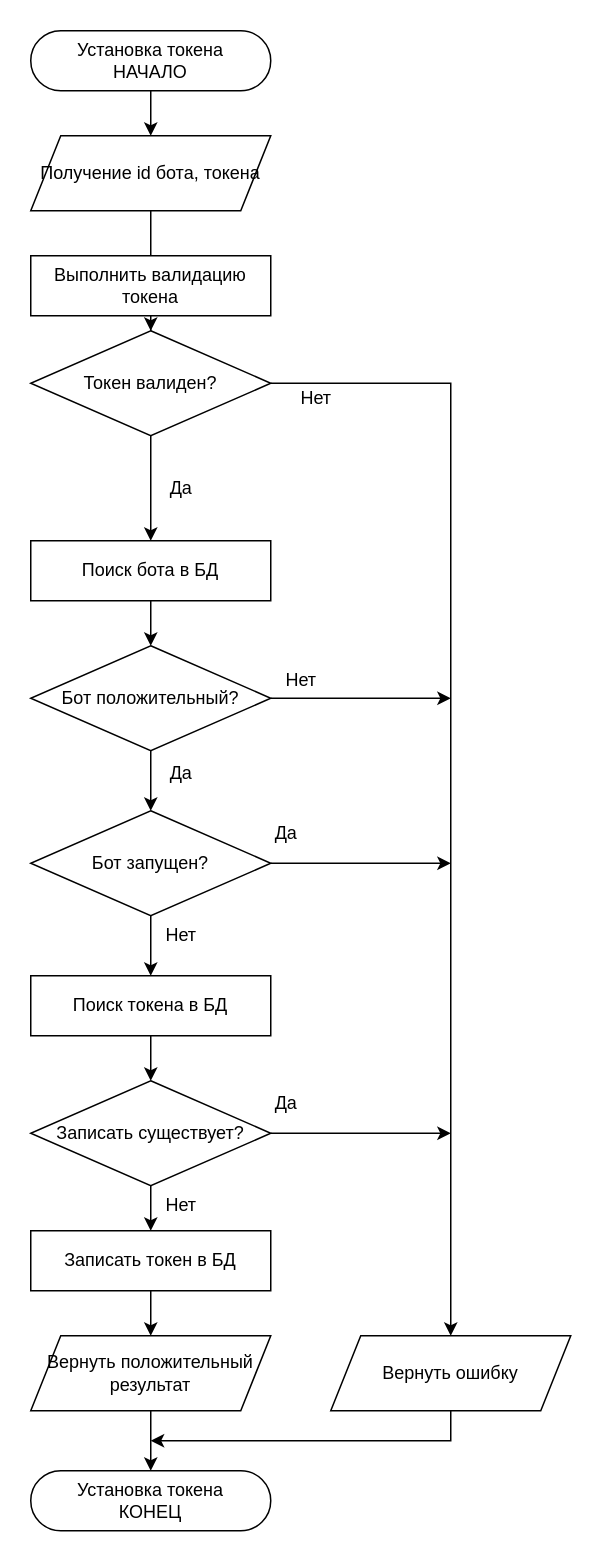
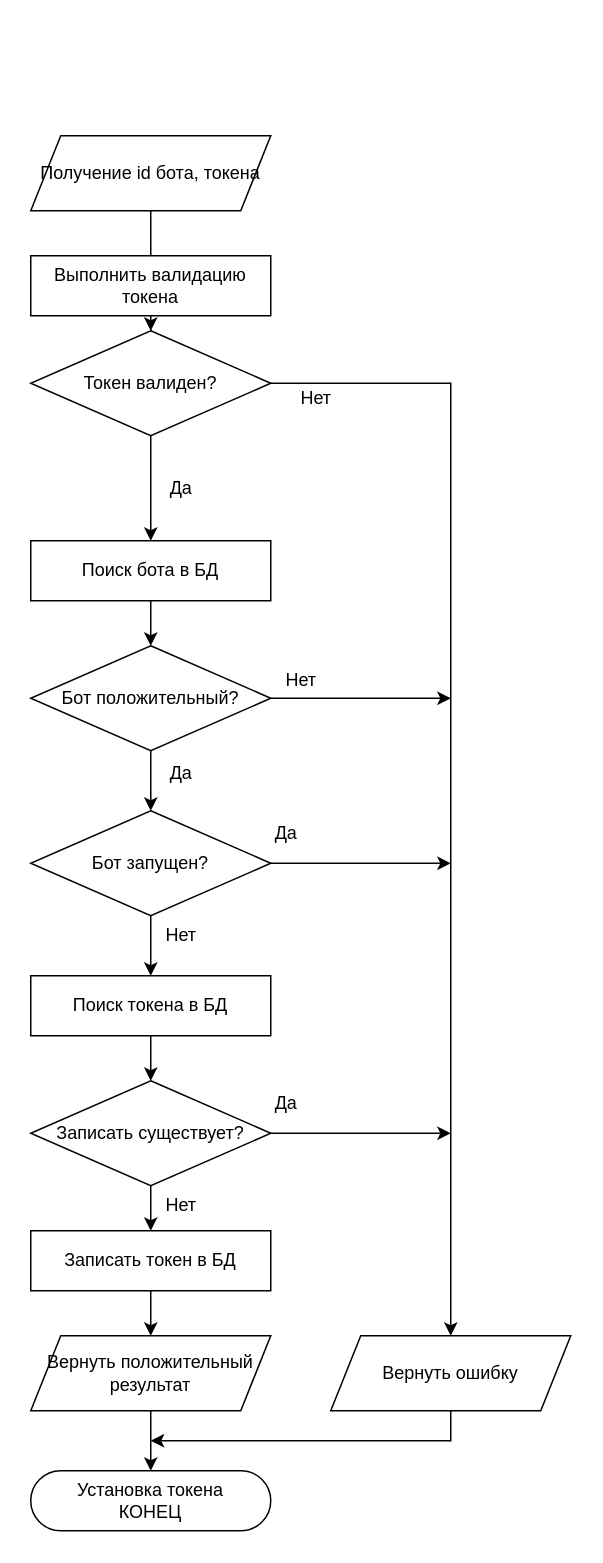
- <mxCell id="3" value="Установка токена&lt;br&gt;НАЧАЛО" style="rounded=1;whiteSpace=wrap;html=1;arcSize=50;" vertex="1" parent="1"><mxGeometry x="20" y="20" width="160" height="40" as="geometry" /></mxCell>
- <mxCell id="2" value="" style="edgeStyle=orthogonalEdgeStyle;rounded=0;orthogonalLoop=1;jettySize=auto;html=1;" edge="1" parent="1" source="3" target="6"><mxGeometry relative="1" as="geometry" /></mxCell>
